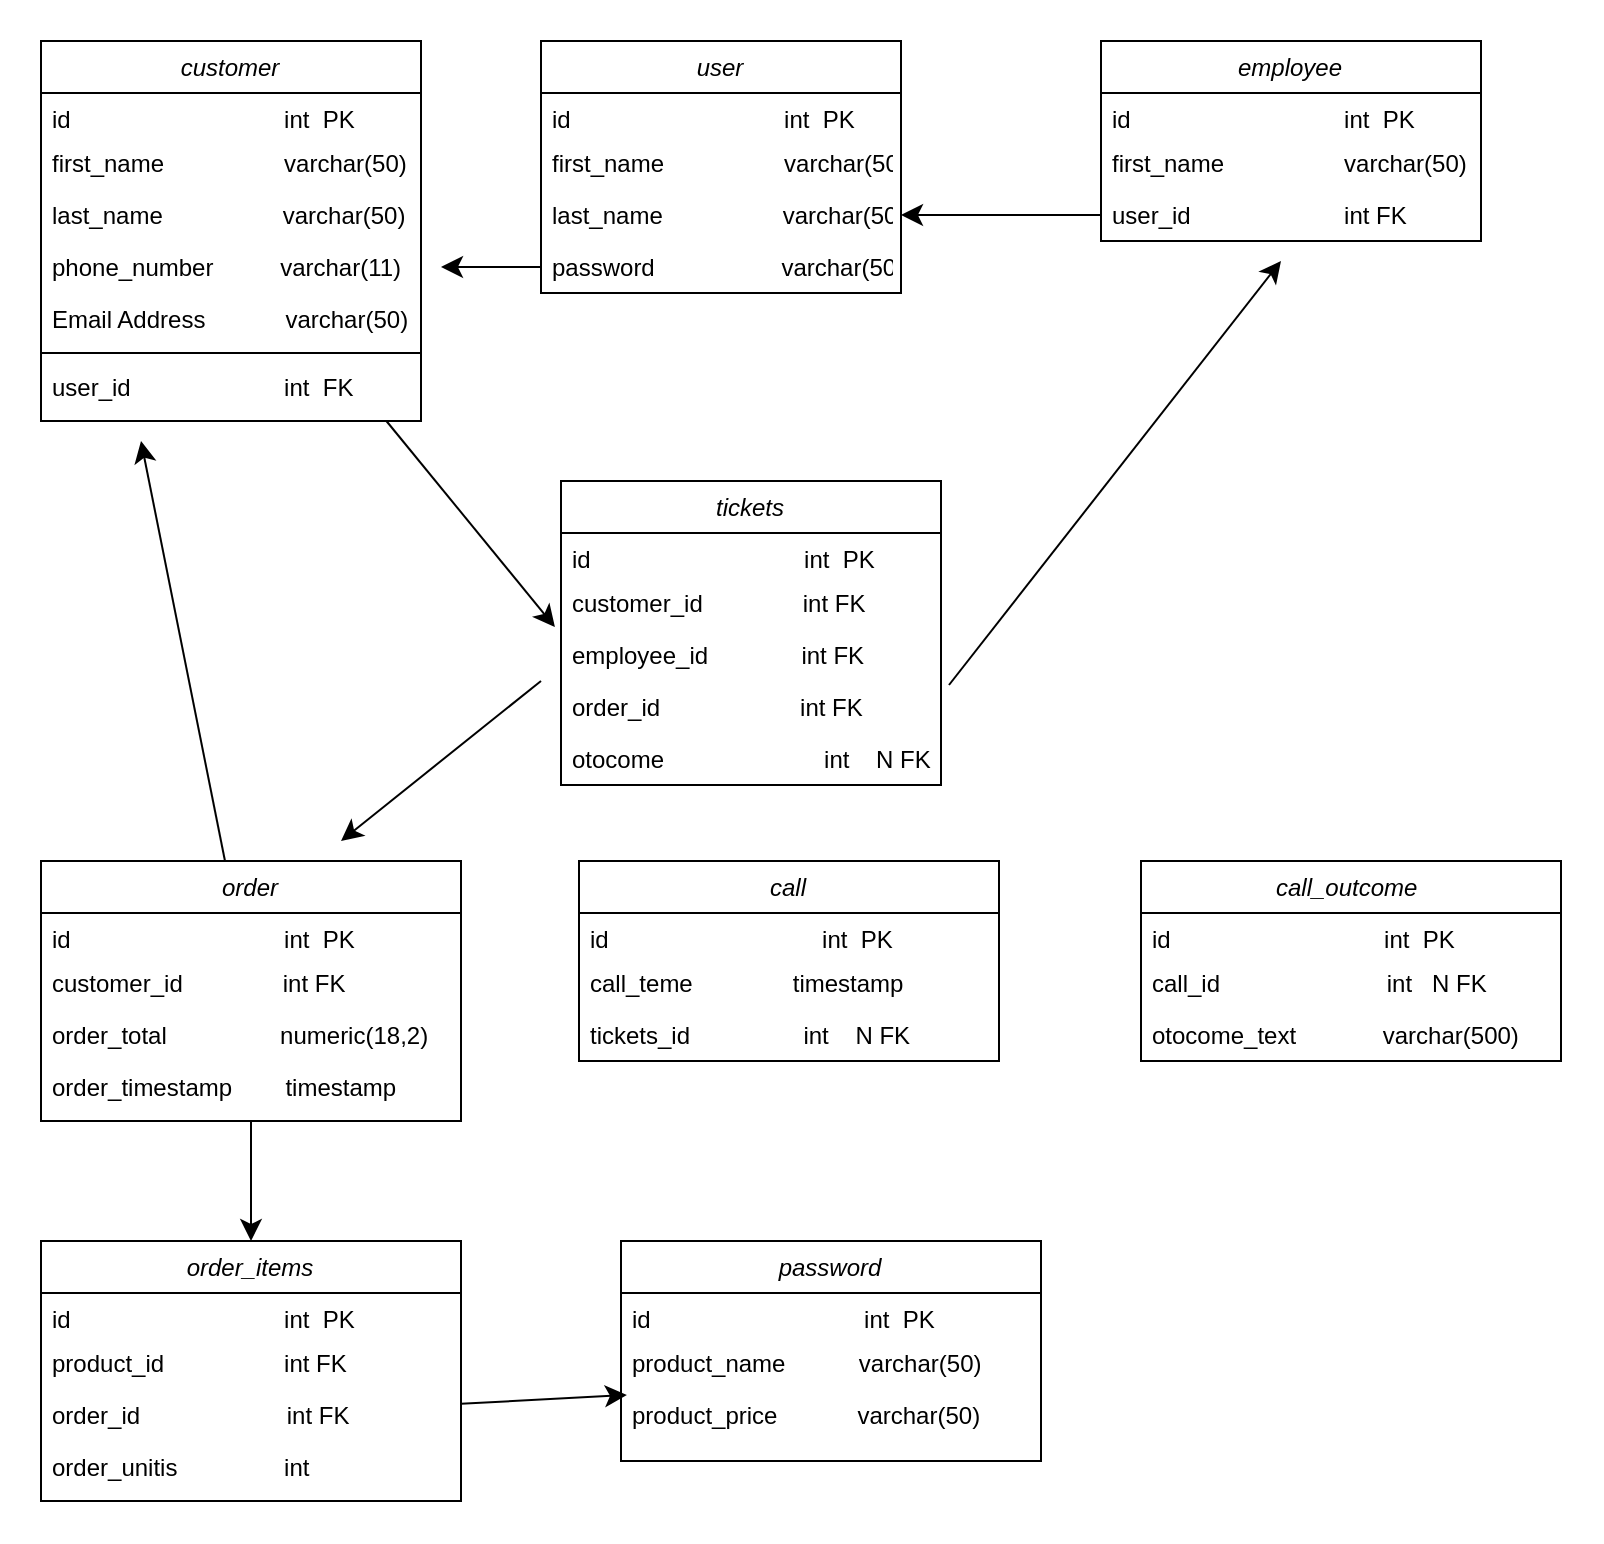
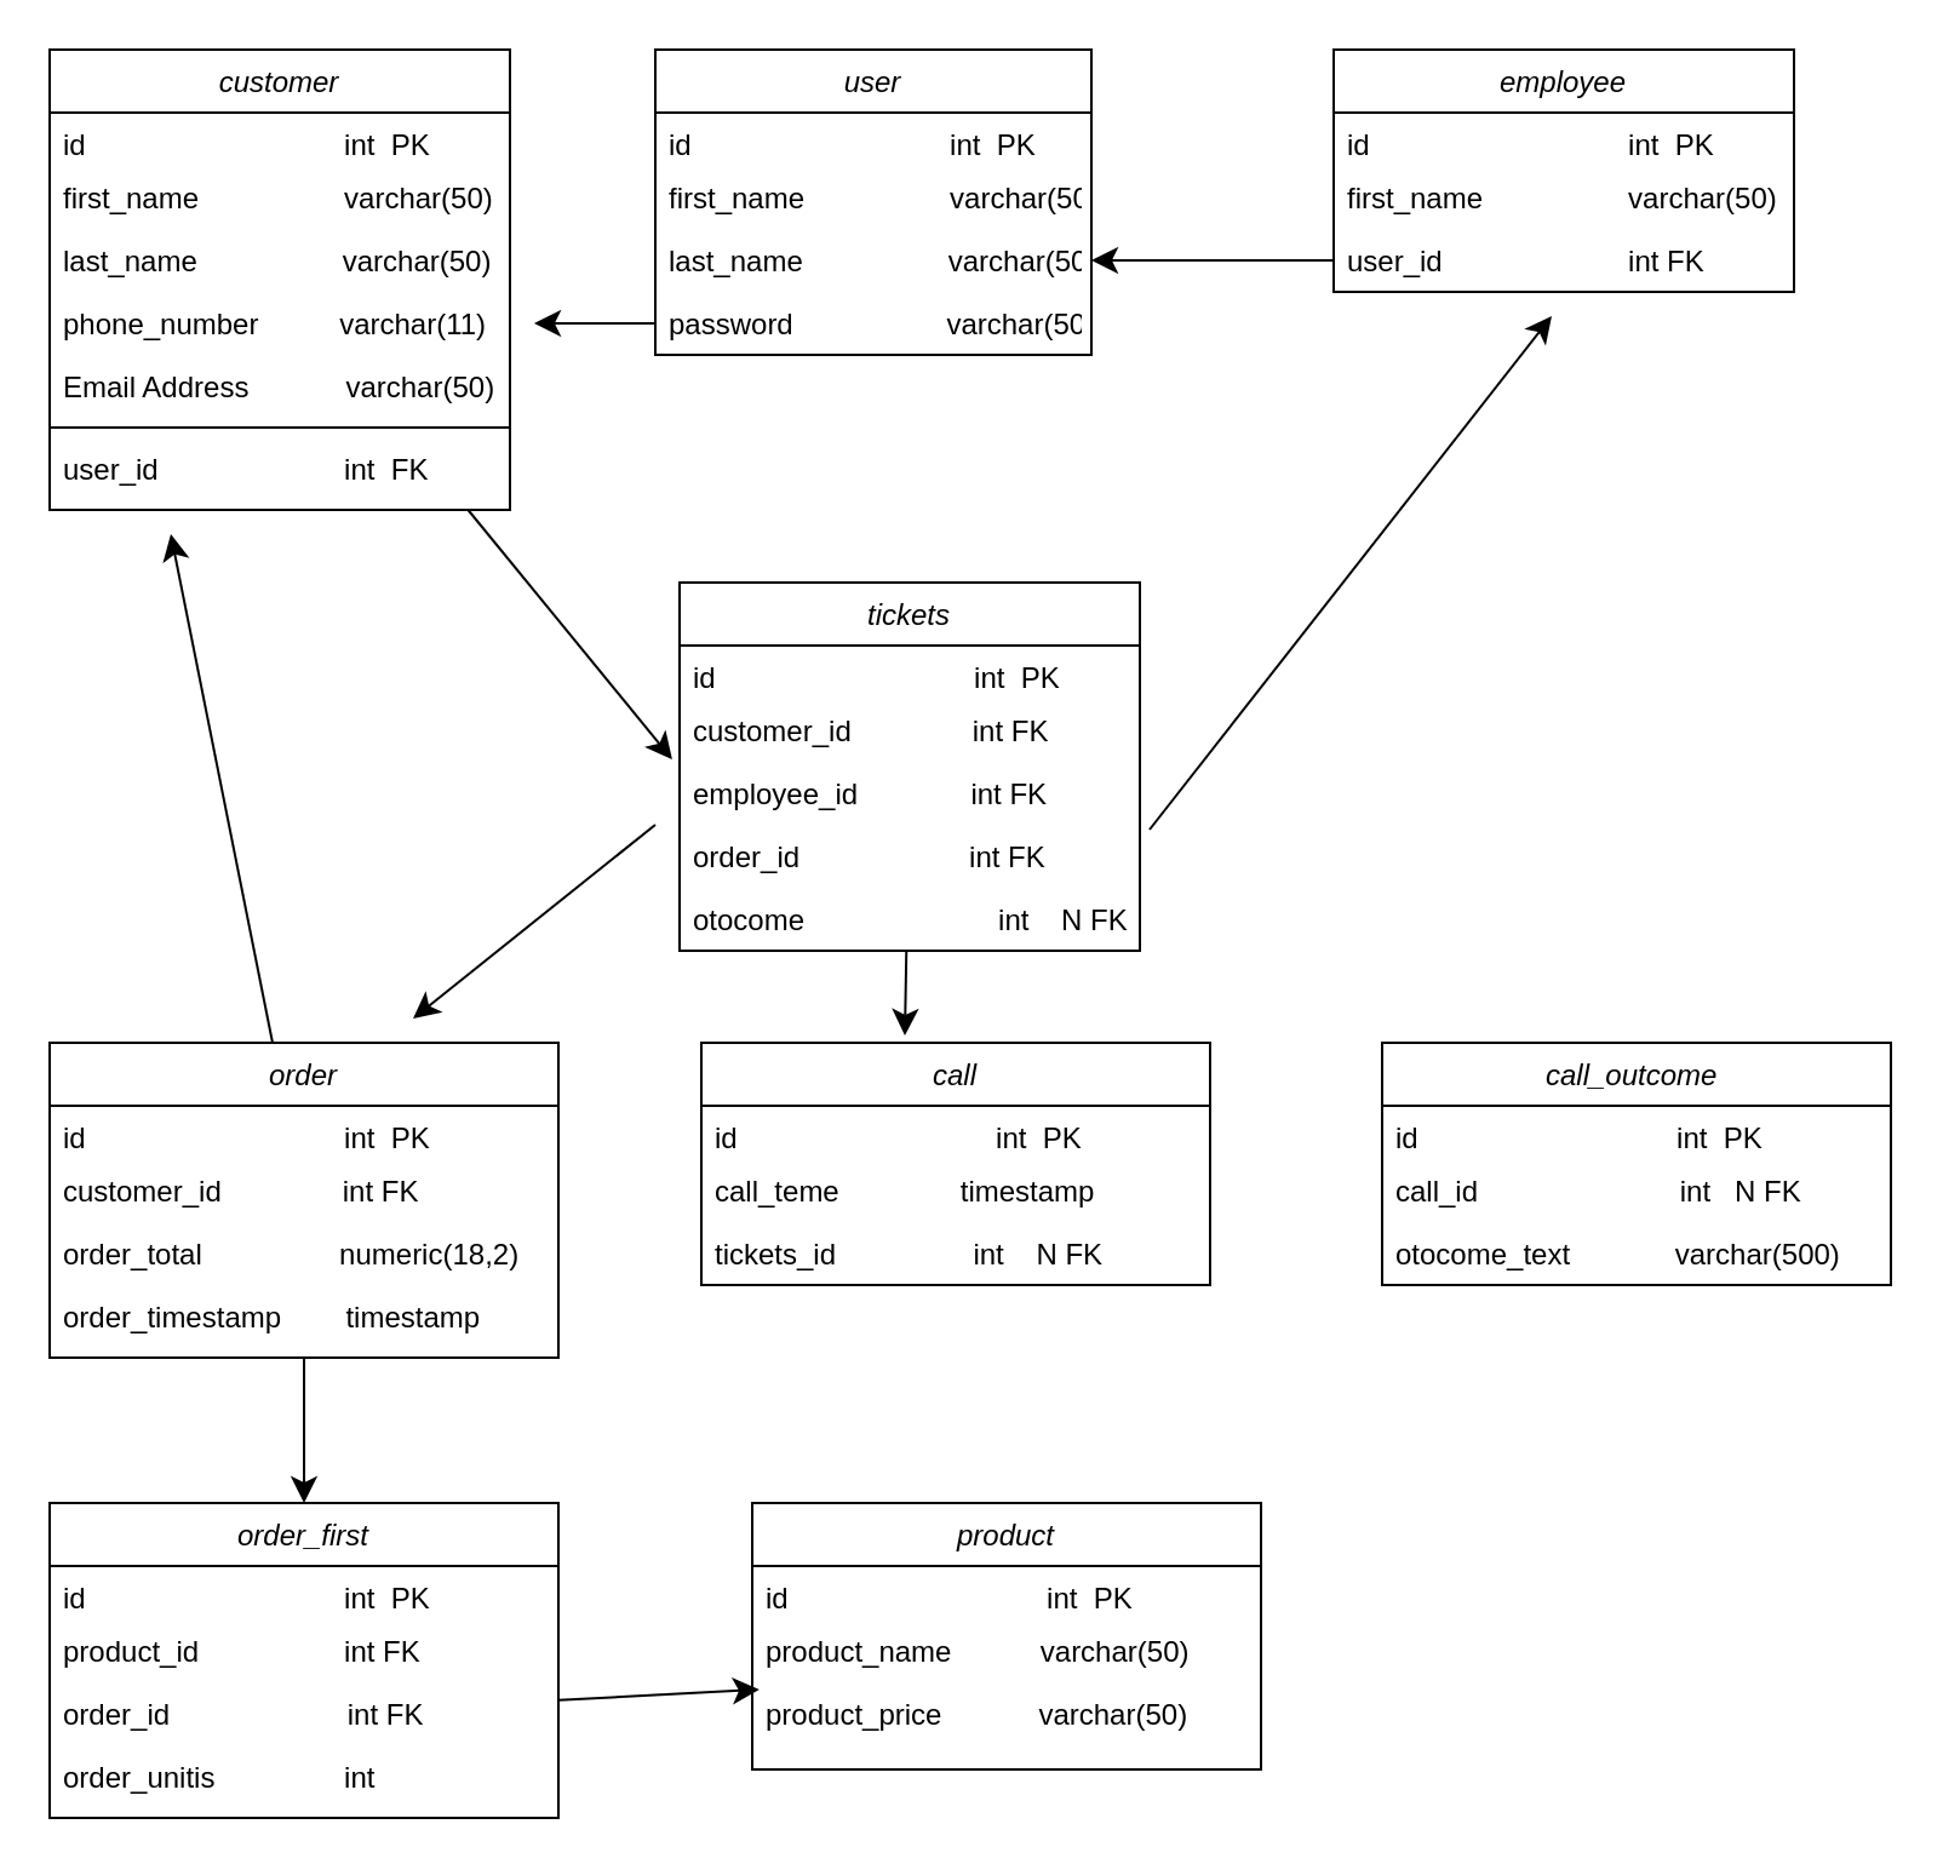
+ <mxCell id="54" style="edgeStyle=none;curved=1;rounded=0;orthogonalLoop=1;jettySize=auto;html=1;entryX=0.4;entryY=-0.03;entryDx=0;entryDy=0;entryPerimeter=0;fontSize=12;startSize=8;endSize=8;" edge="1" parent="1" source="20" target="35"><mxGeometry relative="1" as="geometry" /></mxCell>
- <mxCell id="43" value=" order_items" style="swimlane;fontStyle=2;align=center;verticalAlign=top;childLayout=stackLayout;horizontal=1;startSize=26;horizontalStack=0;resizeParent=1;resizeLast=0;collapsible=1;marginBottom=0;rounded=0;shadow=0;strokeWidth=1;" parent="1" vertex="1"><mxGeometry x="20" y="620" width="210" height="130" as="geometry"><mxRectangle x="230" y="140" width="160" height="26" as="alternateBounds" /></mxGeometry></mxCell>
+ <mxCell id="43" value=" order_first" style="swimlane;fontStyle=2;align=center;verticalAlign=top;childLayout=stackLayout;horizontal=1;startSize=26;horizontalStack=0;resizeParent=1;resizeLast=0;collapsible=1;marginBottom=0;rounded=0;shadow=0;strokeWidth=1;" parent="1" vertex="1"><mxGeometry x="20" y="620" width="210" height="130" as="geometry"><mxRectangle x="230" y="140" width="160" height="26" as="alternateBounds" /></mxGeometry></mxCell>
- <mxCell id="48" value="password" style="swimlane;fontStyle=2;align=center;verticalAlign=top;childLayout=stackLayout;horizontal=1;startSize=26;horizontalStack=0;resizeParent=1;resizeLast=0;collapsible=1;marginBottom=0;rounded=0;shadow=0;strokeWidth=1;" parent="1" vertex="1"><mxGeometry x="310" y="620" width="210" height="110" as="geometry"><mxRectangle x="230" y="140" width="160" height="26" as="alternateBounds" /></mxGeometry></mxCell>
+ <mxCell id="48" value="product" style="swimlane;fontStyle=2;align=center;verticalAlign=top;childLayout=stackLayout;horizontal=1;startSize=26;horizontalStack=0;resizeParent=1;resizeLast=0;collapsible=1;marginBottom=0;rounded=0;shadow=0;strokeWidth=1;" parent="1" vertex="1"><mxGeometry x="310" y="620" width="210" height="110" as="geometry"><mxRectangle x="230" y="140" width="160" height="26" as="alternateBounds" /></mxGeometry></mxCell>
